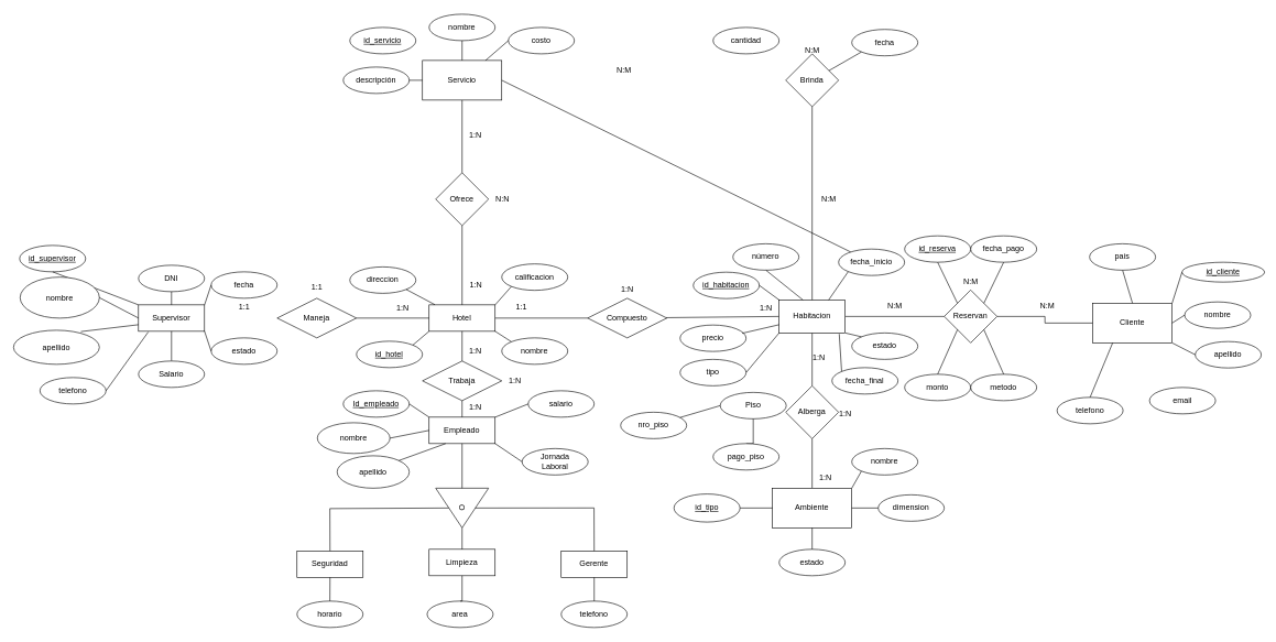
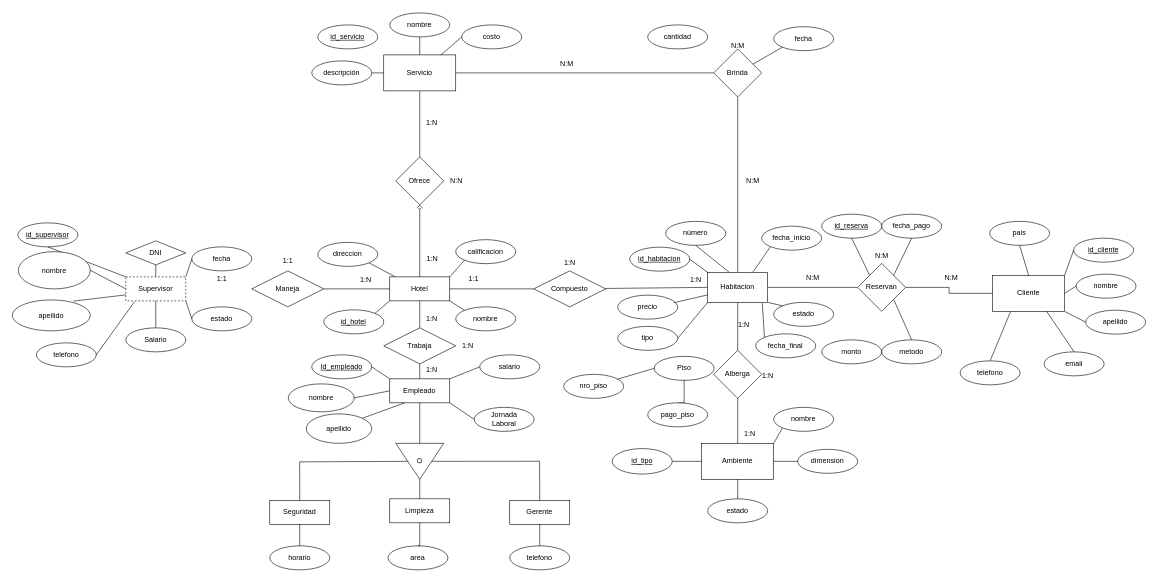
- <mxCell id="42" value="" style="endArrow=none;html=1;rounded=0;exitX=1;exitY=0.5;exitDx=0;exitDy=0;" edge="1" parent="1" source="40" target="95"><mxGeometry width="50" height="50" relative="1" as="geometry"><mxPoint x="1189.2" y="250.6" as="sourcePoint" /><mxPoint x="1239.2" y="200.6" as="targetPoint" /></mxGeometry></mxCell>
+ <mxCell id="42" value="" style="endArrow=none;html=1;rounded=0;entryX=0;entryY=0.5;entryDx=0;entryDy=0;exitX=1;exitY=0.5;exitDx=0;exitDy=0;" edge="1" parent="1" source="40" target="41"><mxGeometry width="50" height="50" relative="1" as="geometry"><mxPoint x="1189.2" y="250.6" as="sourcePoint" /><mxPoint x="1239.2" y="200.6" as="targetPoint" /></mxGeometry></mxCell>
- <mxCell id="37" value="" style="edgeStyle=orthogonalEdgeStyle;rounded=0;orthogonalLoop=1;jettySize=auto;html=1;endArrow=none;endFill=0;exitX=0.5;exitY=0;exitDx=0;exitDy=0;" edge="1" parent="1" source="4" target="39"><mxGeometry relative="1" as="geometry"><mxPoint x="759.2" y="200.6" as="sourcePoint" /></mxGeometry></mxCell>
+ <mxCell id="37" value="" style="edgeStyle=orthogonalEdgeStyle;rounded=0;orthogonalLoop=1;jettySize=auto;html=1;endArrow=diamond;endFill=0;exitX=0.5;exitY=0;exitDx=0;exitDy=0;" edge="1" parent="1" source="4" target="39"><mxGeometry relative="1" as="geometry"><mxPoint x="759.2" y="200.6" as="sourcePoint" /></mxGeometry></mxCell>
- <mxCell id="47" value="id_cliente" style="ellipse;whiteSpace=wrap;html=1;align=center;fontStyle=4;" vertex="1" parent="1"><mxGeometry x="1789.2" y="396.1" width="125" height="30" as="geometry" /></mxCell>
+ <mxCell id="47" value="id_cliente" style="ellipse;whiteSpace=wrap;html=1;align=center;fontStyle=4;" vertex="1" parent="1"><mxGeometry x="1789.2" y="396.1" width="100" height="40" as="geometry" /></mxCell>
- <mxCell id="102" value="DNI" style="ellipse;whiteSpace=wrap;html=1;align=center;" vertex="1" parent="1"><mxGeometry x="209.2" y="400.6" width="100" height="40" as="geometry" /></mxCell>
+ <mxCell id="102" value="DNI" style="rhombus;whiteSpace=wrap;html=1;align=center;" vertex="1" parent="1"><mxGeometry x="209.2" y="400.6" width="100" height="40" as="geometry" /></mxCell>
- <mxCell id="2" value="Supervisor" style="whiteSpace=wrap;html=1;align=center;" vertex="1" parent="1"><mxGeometry x="209.2" y="460.6" width="100" height="40" as="geometry" /></mxCell>
+ <mxCell id="2" value="Supervisor" style="whiteSpace=wrap;html=1;align=center;dashed=1;" vertex="1" parent="1"><mxGeometry x="209.2" y="460.6" width="100" height="40" as="geometry" /></mxCell>
- <mxCell id="78" value="" style="endArrow=none;html=1;rounded=0;exitX=0.5;exitY=0;exitDx=0;exitDy=0;entryX=0;entryY=1;entryDx=0;entryDy=0;" edge="1" parent="1" source="72" target="32"><mxGeometry width="50" height="50" relative="1" as="geometry"><mxPoint x="1439.2" y="698.1" as="sourcePoint" /><mxPoint x="1361.8" y="668.88" as="targetPoint" /></mxGeometry></mxCell>
+ <mxCell id="55" value="" style="endArrow=none;html=1;rounded=0;exitX=0.5;exitY=0;exitDx=0;exitDy=0;entryX=0.75;entryY=1;entryDx=0;entryDy=0;" edge="1" parent="1" source="51" target="33"><mxGeometry width="50" height="50" relative="1" as="geometry"><mxPoint x="1739.2" y="526.1" as="sourcePoint" /><mxPoint x="1809.2" y="436.1" as="targetPoint" /></mxGeometry></mxCell>
